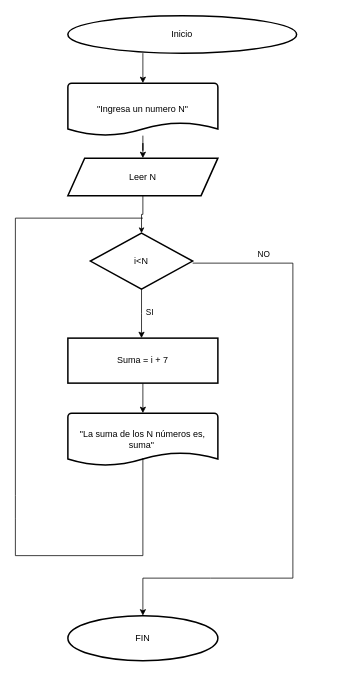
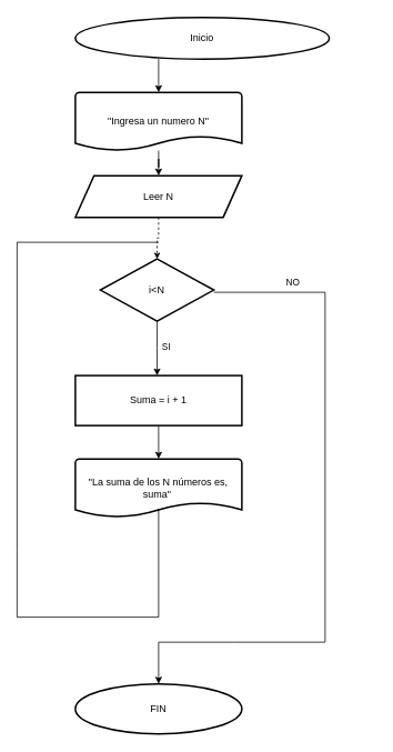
- <mxCell id="6" value="" style="edgeStyle=orthogonalEdgeStyle;rounded=0;orthogonalLoop=1;jettySize=auto;html=1;sourcePerimeterSpacing=0;targetPerimeterSpacing=0;endSize=5;" edge="1" parent="1" source="7" target="13"><mxGeometry relative="1" as="geometry" /></mxCell>
+ <mxCell id="6" value="" style="edgeStyle=orthogonalEdgeStyle;rounded=0;orthogonalLoop=1;jettySize=auto;html=1;sourcePerimeterSpacing=0;targetPerimeterSpacing=0;endSize=5;dashed=1;" edge="1" parent="1" source="7" target="13"><mxGeometry relative="1" as="geometry" /></mxCell>
- <mxCell id="9" value="Suma = i + 7" style="rounded=1;whiteSpace=wrap;html=1;absoluteArcSize=1;arcSize=0;strokeWidth=2;" vertex="1" parent="1"><mxGeometry x="90" y="450" width="200" height="60" as="geometry" /></mxCell>
+ <mxCell id="9" value="Suma = i + 1" style="rounded=1;whiteSpace=wrap;html=1;absoluteArcSize=1;arcSize=0;strokeWidth=2;" vertex="1" parent="1"><mxGeometry x="90" y="450" width="200" height="60" as="geometry" /></mxCell>
